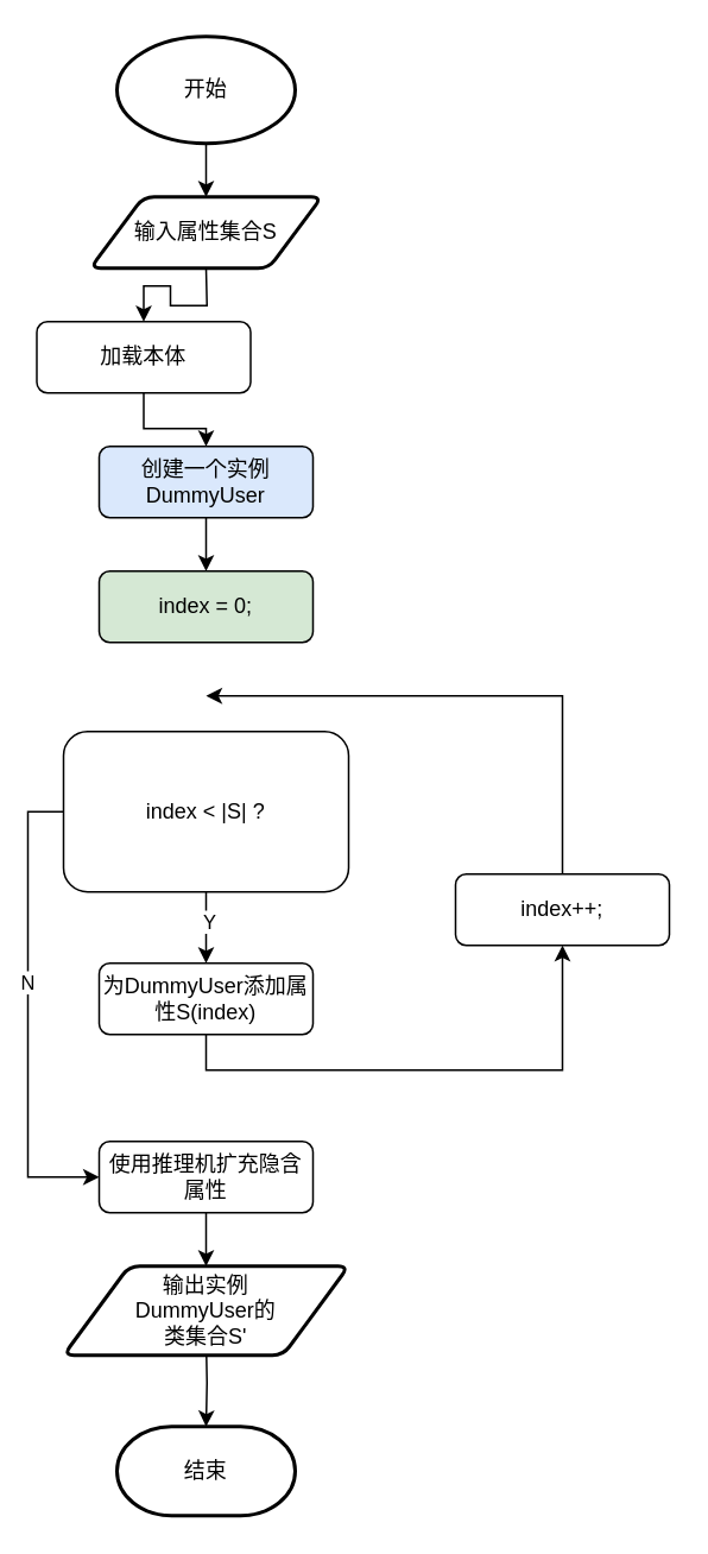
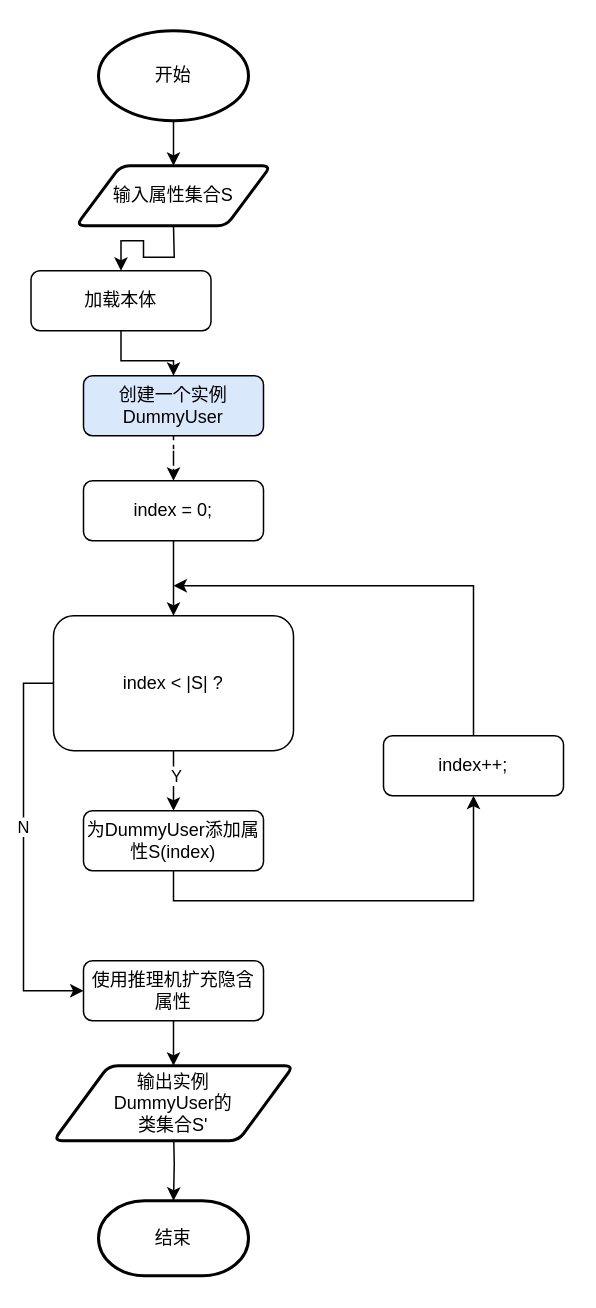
- <mxCell id="4" value="" style="edgeStyle=orthogonalEdgeStyle;rounded=0;orthogonalLoop=1;jettySize=auto;html=1;" edge="1" parent="1" source="5" target="7"><mxGeometry relative="1" as="geometry" /></mxCell>
+ <mxCell id="4" value="" style="edgeStyle=orthogonalEdgeStyle;rounded=0;orthogonalLoop=1;jettySize=auto;html=1;dashed=1;" edge="1" parent="1" source="5" target="7"><mxGeometry relative="1" as="geometry" /></mxCell>
- <mxCell id="7" value="index = 0;" style="rounded=1;whiteSpace=wrap;html=1;fontSize=12;glass=0;strokeWidth=1;shadow=0;fillColor=#d5e8d4;" vertex="1" parent="1"><mxGeometry x="55" y="320" width="120" height="40" as="geometry" /></mxCell>
+ <mxCell id="7" value="index = 0;" style="rounded=1;whiteSpace=wrap;html=1;fontSize=12;glass=0;strokeWidth=1;shadow=0;" vertex="1" parent="1"><mxGeometry x="55" y="320" width="120" height="40" as="geometry" /></mxCell>
+ <mxCell id="6" style="edgeStyle=orthogonalEdgeStyle;rounded=0;orthogonalLoop=1;jettySize=auto;html=1;exitX=0.5;exitY=1;exitDx=0;exitDy=0;" edge="1" parent="1" source="7" target="12"><mxGeometry relative="1" as="geometry" /></mxCell>
